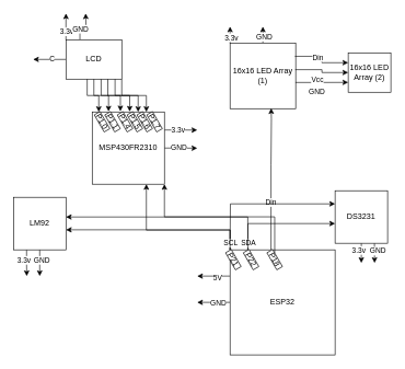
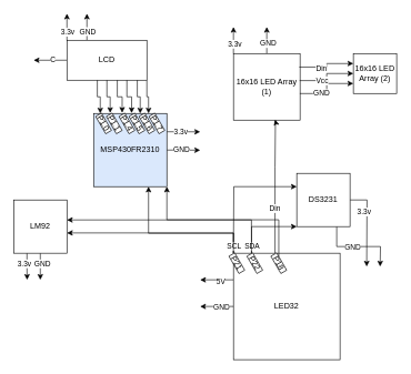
- <mxCell id="44" value="LCD" style="rounded=0;whiteSpace=wrap;html=1;points=[[0,0,0,0,0],[0,0.25,0,0,0],[0,0.5,0,0,0],[0,0.75,0,0,0],[0,1,0,0,0],[0.13,1,0,0,0],[0.25,0,0,0,0],[0.25,1,0,0,0],[0.38,1,0,0,0],[0.5,0,0,0,0],[0.5,1,0,0,0],[0.63,1,0,0,0],[0.75,0,0,0,0],[0.75,1,0,0,0],[0.88,1,0,0,0],[1,0,0,0,0],[1,0.25,0,0,0],[1,0.5,0,0,0],[1,0.75,0,0,0],[1,1,0,0,0]];" vertex="1" parent="1"><mxGeometry x="100" y="60" width="85" height="60" as="geometry" /></mxCell>
+ <mxCell id="44" value="LCD" style="rounded=0;whiteSpace=wrap;html=1;points=[[0,0,0,0,0],[0,0.25,0,0,0],[0,0.5,0,0,0],[0,0.75,0,0,0],[0,1,0,0,0],[0.13,1,0,0,0],[0.25,0,0,0,0],[0.25,1,0,0,0],[0.38,1,0,0,0],[0.5,0,0,0,0],[0.5,1,0,0,0],[0.63,1,0,0,0],[0.75,0,0,0,0],[0.75,1,0,0,0],[0.88,1,0,0,0],[1,0,0,0,0],[1,0.25,0,0,0],[1,0.5,0,0,0],[1,0.75,0,0,0],[1,1,0,0,0]];" vertex="1" parent="1"><mxGeometry x="100" y="60" width="120" height="60" as="geometry" /></mxCell>
- <mxCell id="6" value="16x16 LED Array (1)" style="whiteSpace=wrap;html=1;aspect=fixed;points=[[0,0,0,0,0],[0,0.25,0,0,0],[0,0.5,0,0,0],[0,0.75,0,0,0],[0,1,0,0,0],[0.25,0,0,0,0],[0.25,1,0,0,0],[0.5,0,0,0,0],[0.5,1,0,0,0],[0.75,0,0,0,0],[0.75,1,0,0,0],[1,0,0,0,0],[1,0.25,0,0,0],[1,0.5,0,0,0],[1,0.75,0,0,0],[1,1,0,0,0]];" vertex="1" parent="1"><mxGeometry x="350" y="65" width="100" height="100" as="geometry" /></mxCell>
+ <mxCell id="6" value="16x16 LED Array (1)" style="whiteSpace=wrap;html=1;aspect=fixed;points=[[0,0,0,0,0],[0,0.25,0,0,0],[0,0.5,0,0,0],[0,0.75,0,0,0],[0,1,0,0,0],[0.25,0,0,0,0],[0.25,1,0,0,0],[0.5,0,0,0,0],[0.5,1,0,0,0],[0.75,0,0,0,0],[0.75,1,0,0,0],[1,0,0,0,0],[1,0.25,0,0,0],[1,0.5,0,0,0],[1,0.75,0,0,0],[1,1,0,0,0]];" vertex="1" parent="1"><mxGeometry x="350" y="80" width="100" height="100" as="geometry" /></mxCell>
- <mxCell id="26" value="MSP430FR2310" style="whiteSpace=wrap;html=1;aspect=fixed;" vertex="1" parent="1"><mxGeometry x="140" y="170" width="110" height="110" as="geometry" /></mxCell>
+ <mxCell id="26" value="MSP430FR2310" style="whiteSpace=wrap;html=1;aspect=fixed;fillColor=#dae8fc;" vertex="1" parent="1"><mxGeometry x="140" y="170" width="110" height="110" as="geometry" /></mxCell>
- <mxCell id="33" value="DS3231" style="whiteSpace=wrap;html=1;aspect=fixed;" vertex="1" parent="1"><mxGeometry x="510" y="290" width="80" height="80" as="geometry" /></mxCell>
+ <mxCell id="33" value="DS3231" style="whiteSpace=wrap;html=1;aspect=fixed;" vertex="1" parent="1"><mxGeometry x="445" y="260" width="80" height="80" as="geometry" /></mxCell>
- <mxCell id="20" value="ESP32" style="whiteSpace=wrap;html=1;aspect=fixed;" vertex="1" parent="1"><mxGeometry x="350" y="380" width="160" height="160" as="geometry" /></mxCell>
+ <mxCell id="20" value="LED32" style="whiteSpace=wrap;html=1;aspect=fixed;" vertex="1" parent="1"><mxGeometry x="350" y="380" width="160" height="160" as="geometry" /></mxCell>
